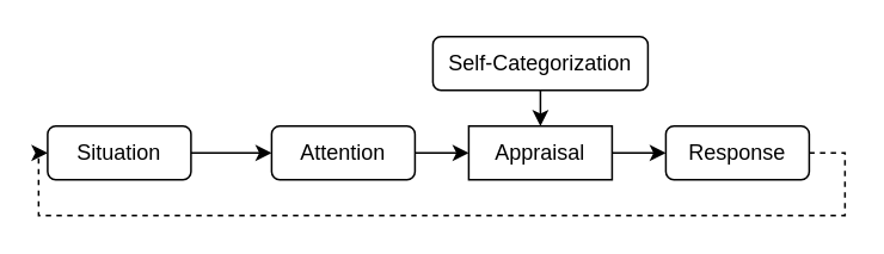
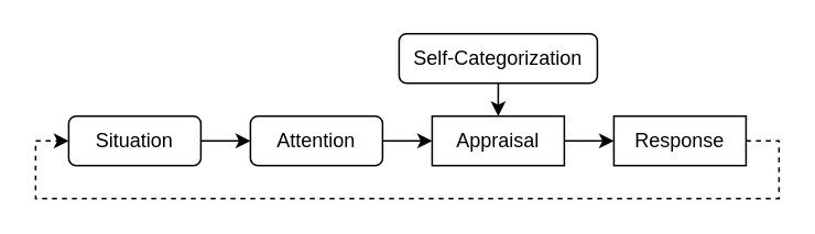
- <mxCell id="3" value="Situation" style="rounded=1;whiteSpace=wrap;html=1;" parent="1" vertex="1"><mxGeometry x="25.94" y="70" width="80" height="30" as="geometry" /></mxCell>
+ <mxCell id="3" value="Situation" style="rounded=1;whiteSpace=wrap;html=1;" parent="1" vertex="1"><mxGeometry x="40.94" y="70" width="80" height="30" as="geometry" /></mxCell>
- <mxCell id="9" value="Response" style="rounded=1;whiteSpace=wrap;html=1;" parent="1" vertex="1"><mxGeometry x="370.94" y="70" width="80" height="30" as="geometry" /></mxCell>
+ <mxCell id="9" value="Response" style="whiteSpace=wrap;html=1;rounded=0;" parent="1" vertex="1"><mxGeometry x="370.94" y="70" width="80" height="30" as="geometry" /></mxCell>
